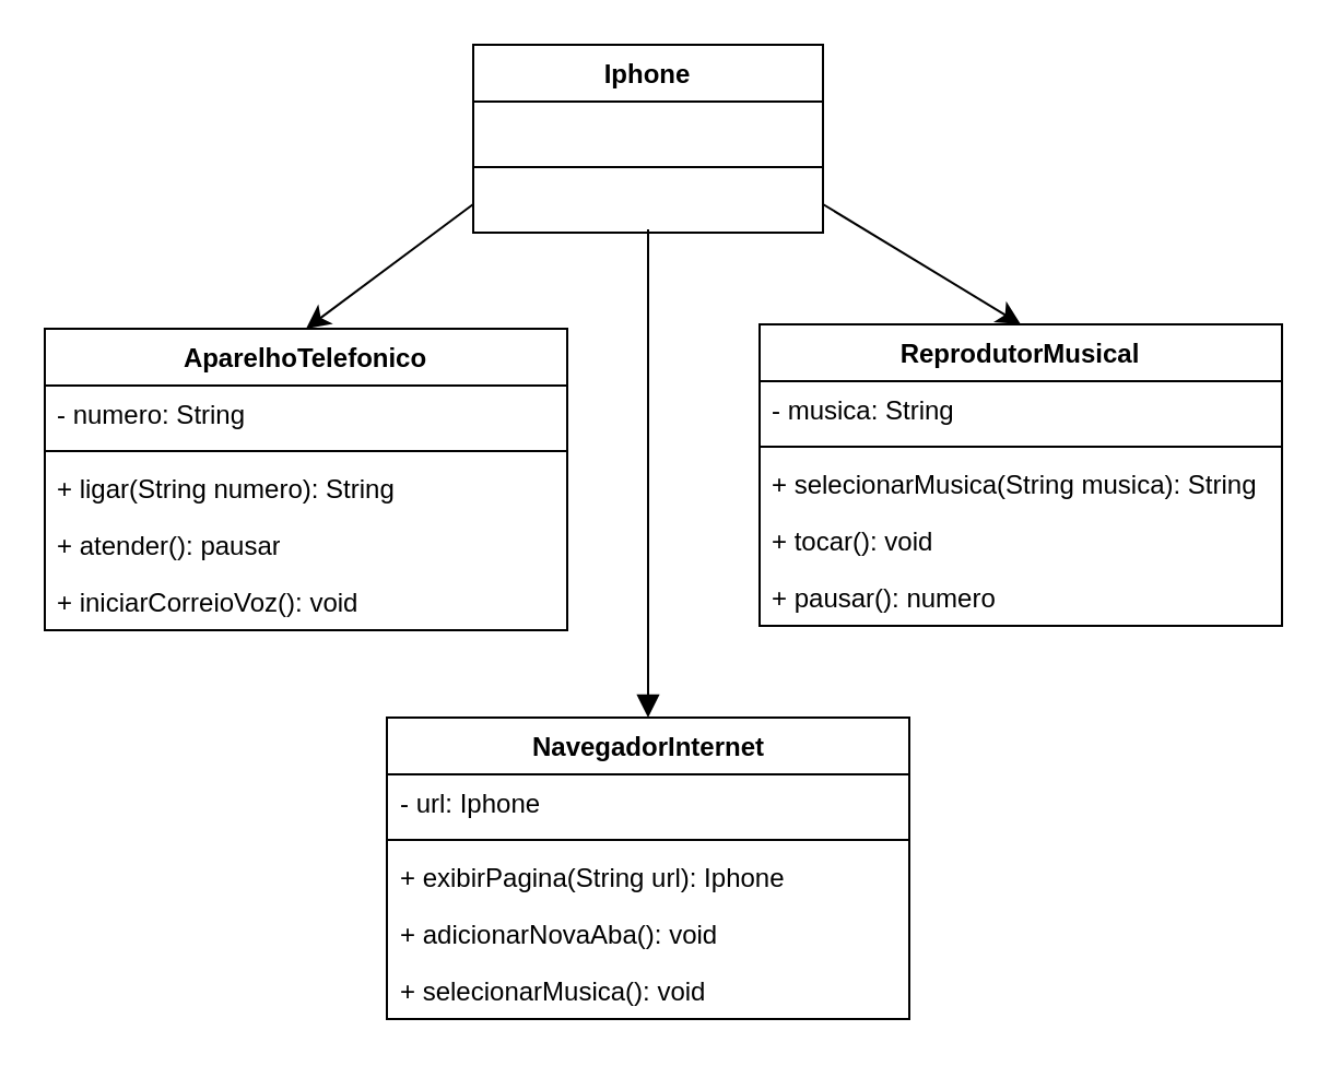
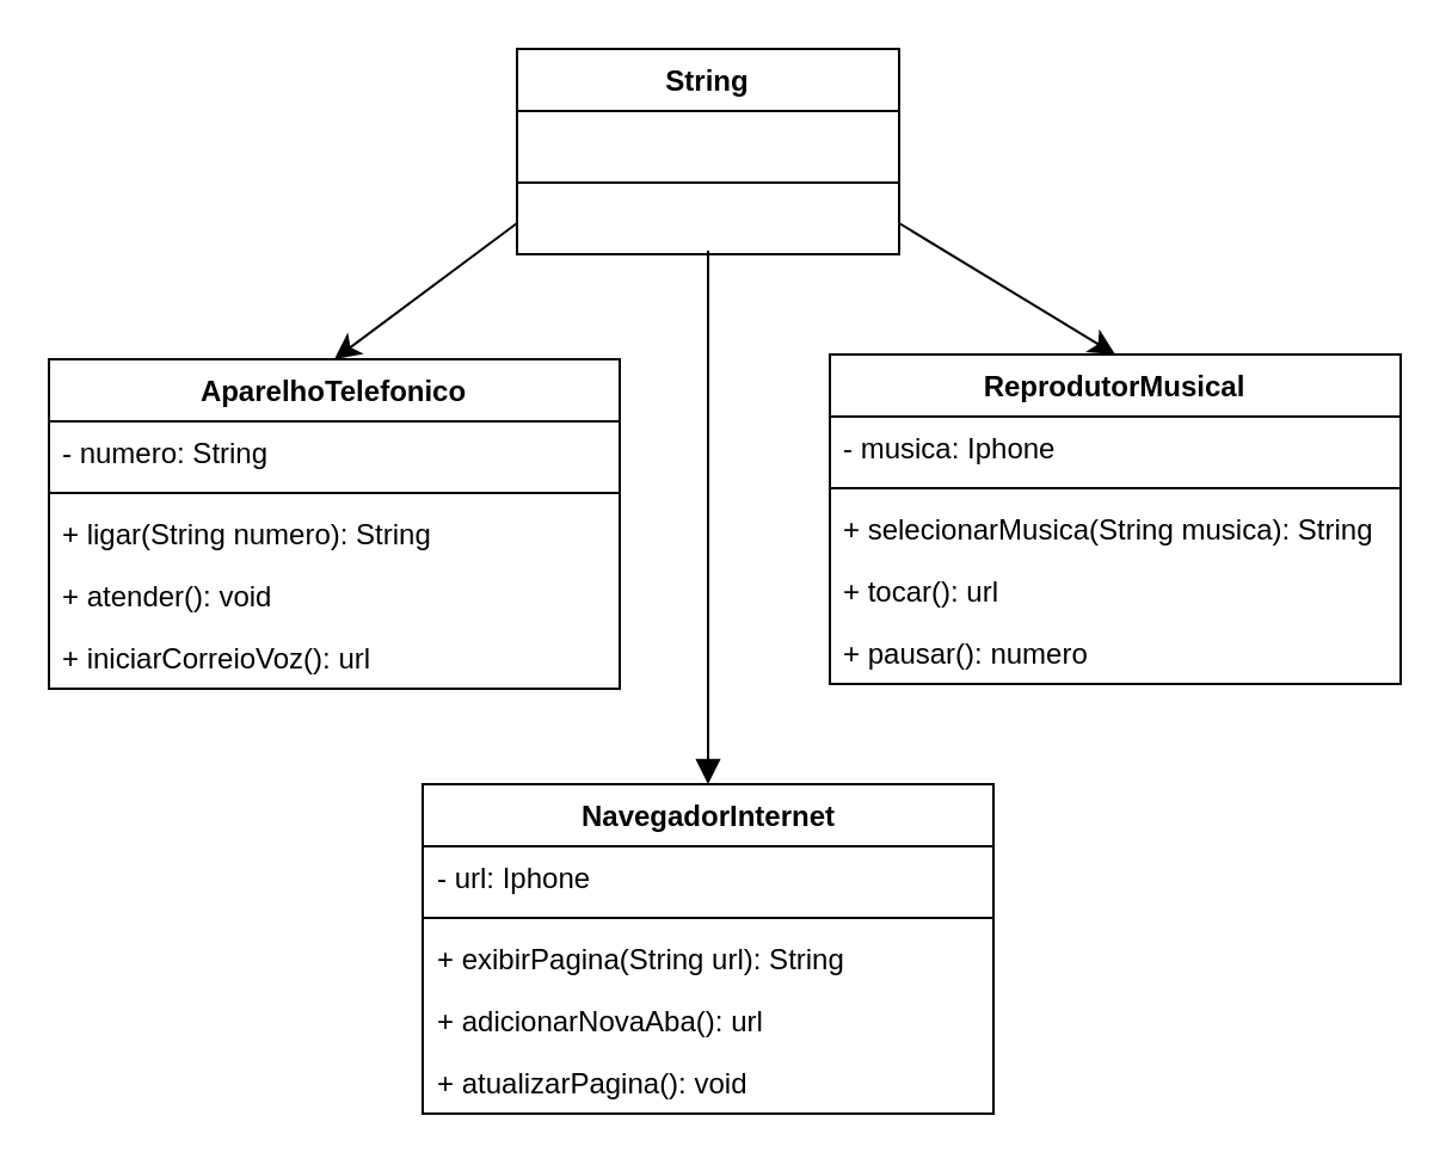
- <mxCell id="20" value="Iphone" style="swimlane;fontStyle=1;align=center;verticalAlign=top;childLayout=stackLayout;horizontal=1;startSize=26;horizontalStack=0;resizeParent=1;resizeParentMax=0;resizeLast=0;collapsible=1;marginBottom=0;whiteSpace=wrap;html=1;" parent="1" vertex="1"><mxGeometry x="216" y="20" width="160" height="86" as="geometry" /></mxCell>
+ <mxCell id="20" value="String" style="swimlane;fontStyle=1;align=center;verticalAlign=top;childLayout=stackLayout;horizontal=1;startSize=26;horizontalStack=0;resizeParent=1;resizeParentMax=0;resizeLast=0;collapsible=1;marginBottom=0;whiteSpace=wrap;html=1;" parent="1" vertex="1"><mxGeometry x="216" y="20" width="160" height="86" as="geometry" /></mxCell>
- <mxCell id="3" value="- musica: String" style="text;strokeColor=none;fillColor=none;align=left;verticalAlign=top;spacingLeft=4;spacingRight=4;overflow=hidden;rotatable=0;points=[[0,0.5],[1,0.5]];portConstraint=eastwest;whiteSpace=wrap;html=1;" parent="2" vertex="1"><mxGeometry y="26" width="239" height="26" as="geometry" /></mxCell>
+ <mxCell id="3" value="- musica: Iphone" style="text;strokeColor=none;fillColor=none;align=left;verticalAlign=top;spacingLeft=4;spacingRight=4;overflow=hidden;rotatable=0;points=[[0,0.5],[1,0.5]];portConstraint=eastwest;whiteSpace=wrap;html=1;" parent="2" vertex="1"><mxGeometry y="26" width="239" height="26" as="geometry" /></mxCell>
- <mxCell id="6" value="+ tocar(): void" style="text;strokeColor=none;fillColor=none;align=left;verticalAlign=top;spacingLeft=4;spacingRight=4;overflow=hidden;rotatable=0;points=[[0,0.5],[1,0.5]];portConstraint=eastwest;whiteSpace=wrap;html=1;" parent="2" vertex="1"><mxGeometry y="86" width="239" height="26" as="geometry" /></mxCell>
+ <mxCell id="6" value="+ tocar(): url" style="text;strokeColor=none;fillColor=none;align=left;verticalAlign=top;spacingLeft=4;spacingRight=4;overflow=hidden;rotatable=0;points=[[0,0.5],[1,0.5]];portConstraint=eastwest;whiteSpace=wrap;html=1;" parent="2" vertex="1"><mxGeometry y="86" width="239" height="26" as="geometry" /></mxCell>
- <mxCell id="12" value="+ atender(): pausar" style="text;strokeColor=none;fillColor=none;align=left;verticalAlign=top;spacingLeft=4;spacingRight=4;overflow=hidden;rotatable=0;points=[[0,0.5],[1,0.5]];portConstraint=eastwest;whiteSpace=wrap;html=1;" parent="8" vertex="1"><mxGeometry y="86" width="239" height="26" as="geometry" /></mxCell>
+ <mxCell id="12" value="+ atender(): void" style="text;strokeColor=none;fillColor=none;align=left;verticalAlign=top;spacingLeft=4;spacingRight=4;overflow=hidden;rotatable=0;points=[[0,0.5],[1,0.5]];portConstraint=eastwest;whiteSpace=wrap;html=1;" parent="8" vertex="1"><mxGeometry y="86" width="239" height="26" as="geometry" /></mxCell>
- <mxCell id="13" value="+ iniciarCorreioVoz(): void" style="text;strokeColor=none;fillColor=none;align=left;verticalAlign=top;spacingLeft=4;spacingRight=4;overflow=hidden;rotatable=0;points=[[0,0.5],[1,0.5]];portConstraint=eastwest;whiteSpace=wrap;html=1;" parent="8" vertex="1"><mxGeometry y="112" width="239" height="26" as="geometry" /></mxCell>
+ <mxCell id="13" value="+ iniciarCorreioVoz(): url" style="text;strokeColor=none;fillColor=none;align=left;verticalAlign=top;spacingLeft=4;spacingRight=4;overflow=hidden;rotatable=0;points=[[0,0.5],[1,0.5]];portConstraint=eastwest;whiteSpace=wrap;html=1;" parent="8" vertex="1"><mxGeometry y="112" width="239" height="26" as="geometry" /></mxCell>
- <mxCell id="17" value="+ exibirPagina(String url): Iphone" style="text;strokeColor=none;fillColor=none;align=left;verticalAlign=top;spacingLeft=4;spacingRight=4;overflow=hidden;rotatable=0;points=[[0,0.5],[1,0.5]];portConstraint=eastwest;whiteSpace=wrap;html=1;" parent="14" vertex="1"><mxGeometry y="60" width="239" height="26" as="geometry" /></mxCell>
+ <mxCell id="17" value="+ exibirPagina(String url): String" style="text;strokeColor=none;fillColor=none;align=left;verticalAlign=top;spacingLeft=4;spacingRight=4;overflow=hidden;rotatable=0;points=[[0,0.5],[1,0.5]];portConstraint=eastwest;whiteSpace=wrap;html=1;" parent="14" vertex="1"><mxGeometry y="60" width="239" height="26" as="geometry" /></mxCell>
- <mxCell id="18" value="+ adicionarNovaAba(): void" style="text;strokeColor=none;fillColor=none;align=left;verticalAlign=top;spacingLeft=4;spacingRight=4;overflow=hidden;rotatable=0;points=[[0,0.5],[1,0.5]];portConstraint=eastwest;whiteSpace=wrap;html=1;" parent="14" vertex="1"><mxGeometry y="86" width="239" height="26" as="geometry" /></mxCell>
+ <mxCell id="18" value="+ adicionarNovaAba(): url" style="text;strokeColor=none;fillColor=none;align=left;verticalAlign=top;spacingLeft=4;spacingRight=4;overflow=hidden;rotatable=0;points=[[0,0.5],[1,0.5]];portConstraint=eastwest;whiteSpace=wrap;html=1;" parent="14" vertex="1"><mxGeometry y="86" width="239" height="26" as="geometry" /></mxCell>
- <mxCell id="19" value="+ selecionarMusica(): void" style="text;strokeColor=none;fillColor=none;align=left;verticalAlign=top;spacingLeft=4;spacingRight=4;overflow=hidden;rotatable=0;points=[[0,0.5],[1,0.5]];portConstraint=eastwest;whiteSpace=wrap;html=1;" parent="14" vertex="1"><mxGeometry y="112" width="239" height="26" as="geometry" /></mxCell>
+ <mxCell id="19" value="+ atualizarPagina(): void" style="text;strokeColor=none;fillColor=none;align=left;verticalAlign=top;spacingLeft=4;spacingRight=4;overflow=hidden;rotatable=0;points=[[0,0.5],[1,0.5]];portConstraint=eastwest;whiteSpace=wrap;html=1;" parent="14" vertex="1"><mxGeometry y="112" width="239" height="26" as="geometry" /></mxCell>
